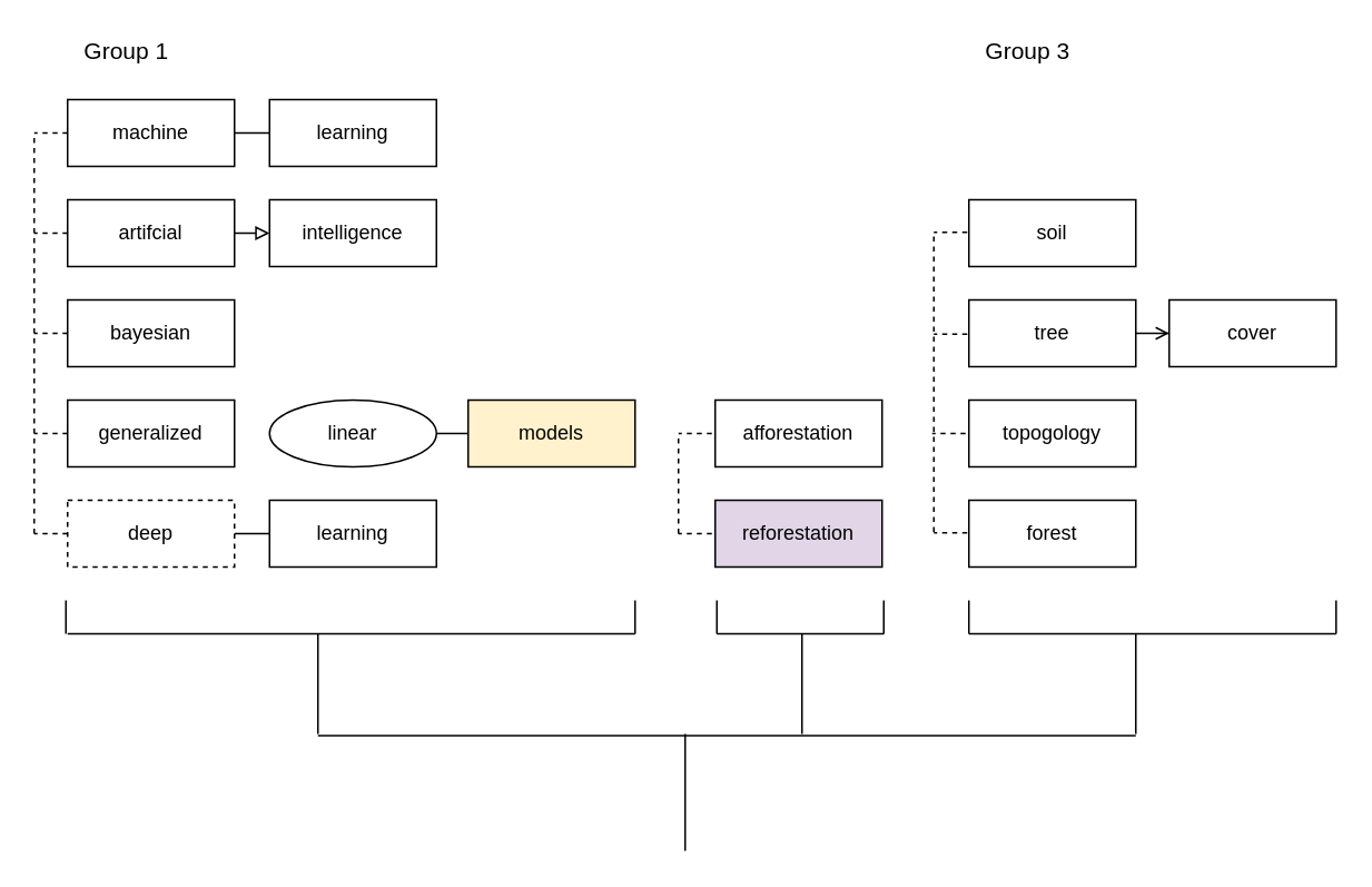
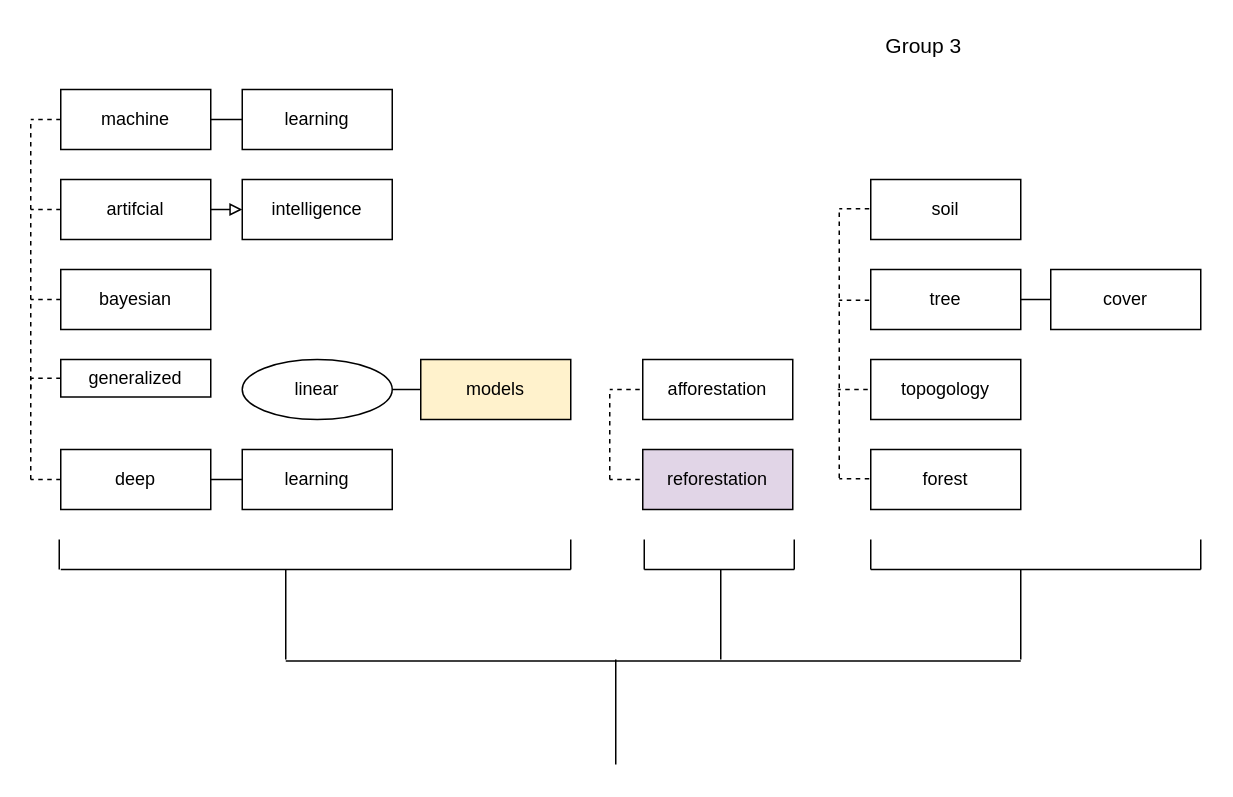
- <mxCell id="47" value="Group 1" style="text;html=1;align=center;verticalAlign=middle;resizable=0;points=[];autosize=1;strokeColor=none;fillColor=none;fontSize=14;" vertex="1" parent="1"><mxGeometry x="40" y="20" width="70" height="20" as="geometry" /></mxCell>
- <mxCell id="20" style="edgeStyle=orthogonalEdgeStyle;rounded=0;orthogonalLoop=1;jettySize=auto;html=1;exitX=1;exitY=0.5;exitDx=0;exitDy=0;endArrow=open;endFill=0;" parent="1" source="21" target="22" edge="1"><mxGeometry relative="1" as="geometry" /></mxCell>
+ <mxCell id="20" style="edgeStyle=orthogonalEdgeStyle;rounded=0;orthogonalLoop=1;jettySize=auto;html=1;exitX=1;exitY=0.5;exitDx=0;exitDy=0;endArrow=none;endFill=0;" parent="1" source="21" target="22" edge="1"><mxGeometry relative="1" as="geometry" /></mxCell>
- <mxCell id="8" value="generalized" style="rounded=0;whiteSpace=wrap;html=1;" parent="1" vertex="1"><mxGeometry x="40" y="239" width="100" height="40" as="geometry" /></mxCell>
+ <mxCell id="8" value="generalized" style="rounded=0;whiteSpace=wrap;html=1;" parent="1" vertex="1"><mxGeometry x="40" y="239" width="100" height="25" as="geometry" /></mxCell>
- <mxCell id="10" value="deep" style="rounded=0;whiteSpace=wrap;html=1;dashed=1;" parent="1" vertex="1"><mxGeometry x="40" y="299" width="100" height="40" as="geometry" /></mxCell>
+ <mxCell id="10" value="deep" style="rounded=0;whiteSpace=wrap;html=1;" parent="1" vertex="1"><mxGeometry x="40" y="299" width="100" height="40" as="geometry" /></mxCell>
